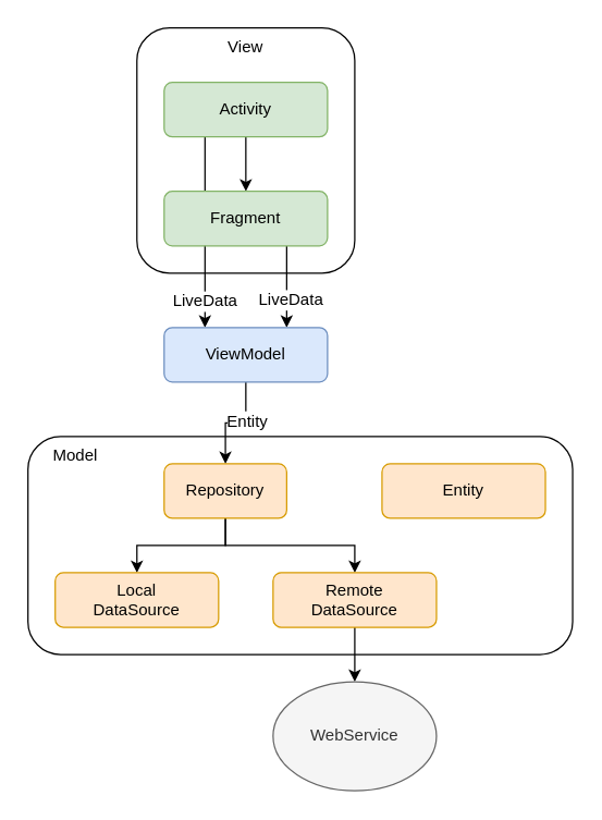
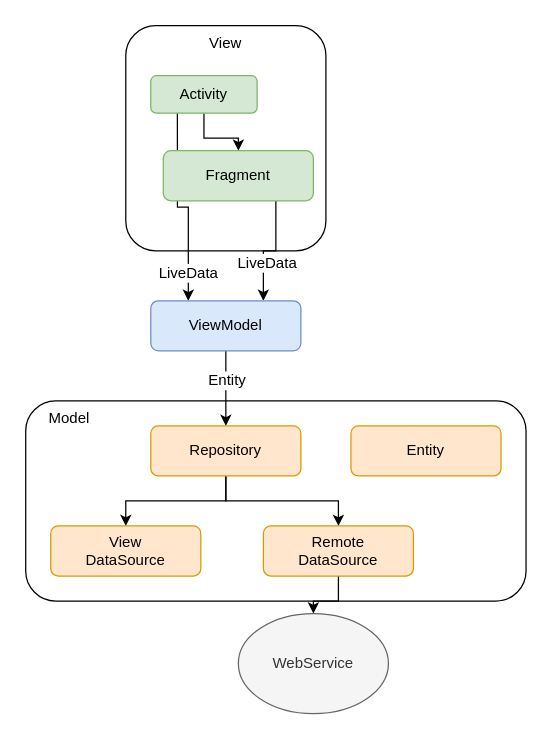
- <mxCell id="7" value="Activity" style="rounded=1;whiteSpace=wrap;html=1;fillColor=#d5e8d4;strokeColor=#82b366;" parent="1" vertex="1"><mxGeometry x="120" y="60" width="120" height="40" as="geometry" /></mxCell>
+ <mxCell id="7" value="Activity" style="rounded=1;whiteSpace=wrap;html=1;fillColor=#d5e8d4;strokeColor=#82b366;" parent="1" vertex="1"><mxGeometry x="120" y="60" width="85" height="30" as="geometry" /></mxCell>
- <mxCell id="10" value="Fragment" style="rounded=1;whiteSpace=wrap;html=1;fillColor=#d5e8d4;strokeColor=#82b366;" parent="1" vertex="1"><mxGeometry x="120" y="140" width="120" height="40" as="geometry" /></mxCell>
+ <mxCell id="10" value="Fragment" style="rounded=1;whiteSpace=wrap;html=1;fillColor=#d5e8d4;strokeColor=#82b366;" parent="1" vertex="1"><mxGeometry x="130" y="120" width="120" height="40" as="geometry" /></mxCell>
- <mxCell id="16" value="Repository" style="rounded=1;whiteSpace=wrap;html=1;fillColor=#ffe6cc;strokeColor=#d79b00;" parent="1" vertex="1"><mxGeometry x="120" y="340" width="90" height="40" as="geometry" /></mxCell>
+ <mxCell id="16" value="Repository" style="rounded=1;whiteSpace=wrap;html=1;fillColor=#ffe6cc;strokeColor=#d79b00;" parent="1" vertex="1"><mxGeometry x="120" y="340" width="120" height="40" as="geometry" /></mxCell>
- <mxCell id="17" value="Local&lt;br&gt;DataSource" style="rounded=1;whiteSpace=wrap;html=1;fillColor=#ffe6cc;strokeColor=#d79b00;" parent="1" vertex="1"><mxGeometry x="40" y="420" width="120" height="40" as="geometry" /></mxCell>
+ <mxCell id="17" value="View&lt;br&gt;DataSource" style="rounded=1;whiteSpace=wrap;html=1;fillColor=#ffe6cc;strokeColor=#d79b00;" parent="1" vertex="1"><mxGeometry x="40" y="420" width="120" height="40" as="geometry" /></mxCell>
- <mxCell id="19" value="Remote&lt;br&gt;DataSource" style="rounded=1;whiteSpace=wrap;html=1;fillColor=#ffe6cc;strokeColor=#d79b00;" parent="1" vertex="1"><mxGeometry x="200" y="420" width="120" height="40" as="geometry" /></mxCell>
+ <mxCell id="19" value="Remote&lt;br&gt;DataSource" style="rounded=1;whiteSpace=wrap;html=1;fillColor=#ffe6cc;strokeColor=#d79b00;" parent="1" vertex="1"><mxGeometry x="210" y="420" width="120" height="40" as="geometry" /></mxCell>
- <mxCell id="20" value="WebService" style="ellipse;whiteSpace=wrap;html=1;fillColor=#f5f5f5;strokeColor=#666666;fontColor=#333333;" parent="1" vertex="1"><mxGeometry x="200" y="500" width="120" height="80" as="geometry" /></mxCell>
+ <mxCell id="20" value="WebService" style="ellipse;whiteSpace=wrap;html=1;fillColor=#f5f5f5;strokeColor=#666666;fontColor=#333333;" parent="1" vertex="1"><mxGeometry x="190" y="490" width="120" height="80" as="geometry" /></mxCell>
